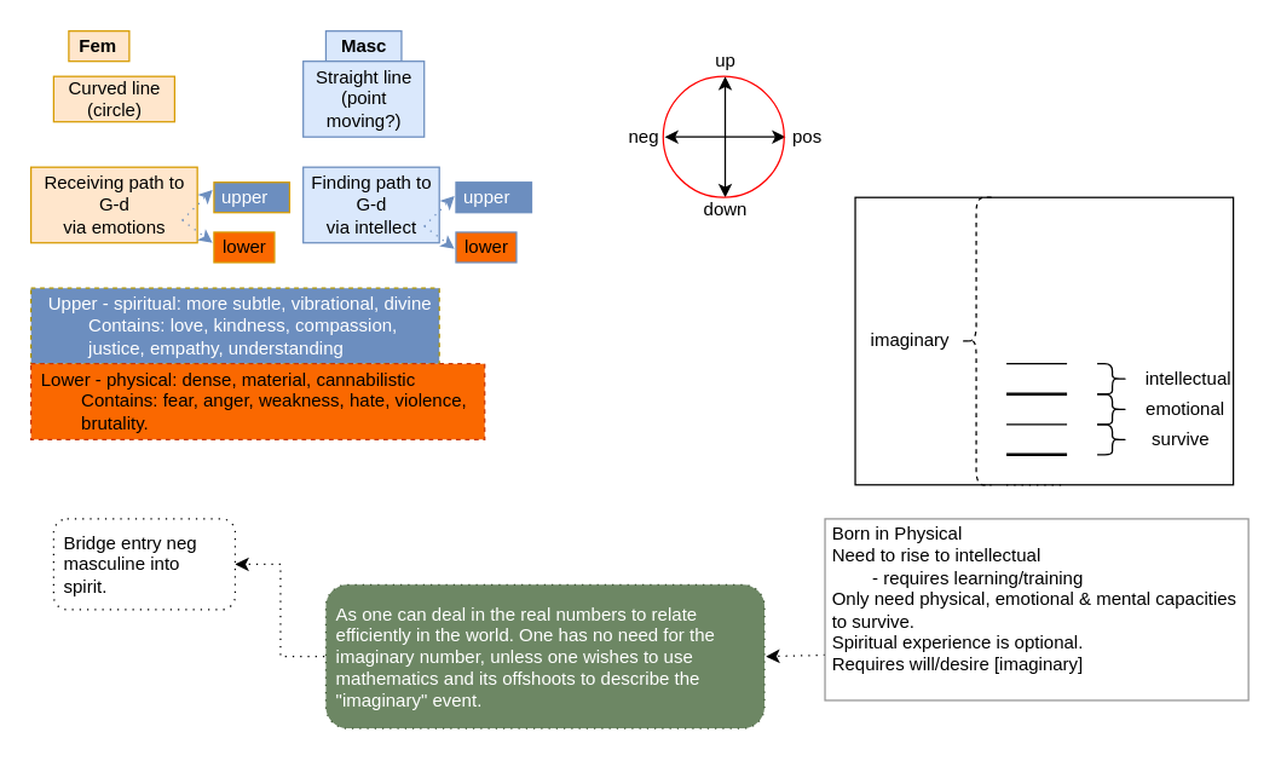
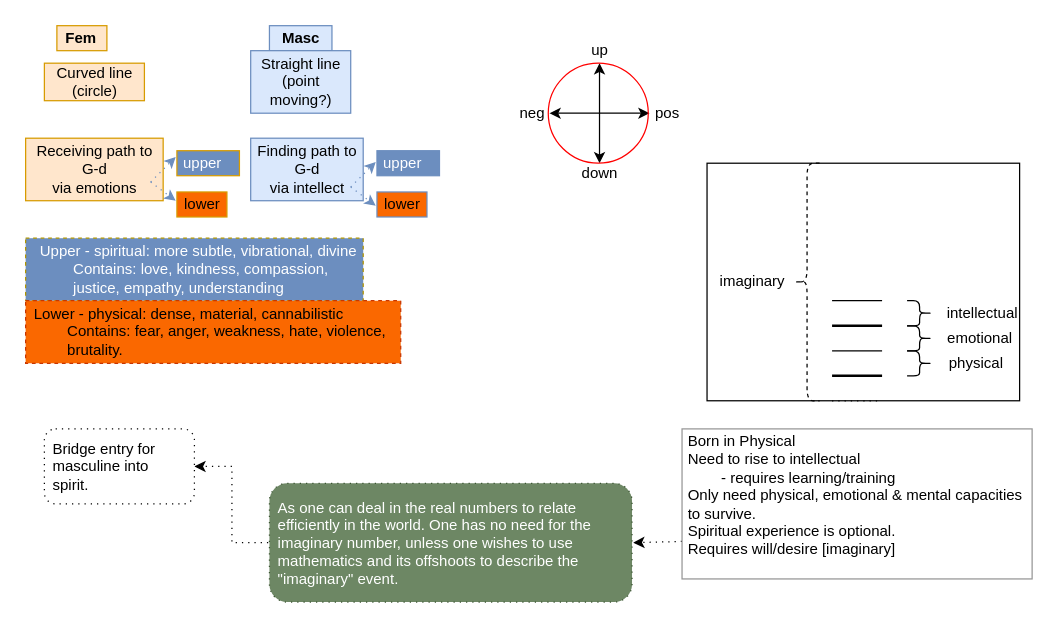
- <mxCell id="24" value="survive" style="text;html=1;align=center;verticalAlign=middle;resizable=0;points=[];autosize=1;" parent="11" vertex="1"><mxGeometry x="185" y="150" width="60" height="20" as="geometry" /></mxCell>
+ <mxCell id="24" value="physical" style="text;html=1;align=center;verticalAlign=middle;resizable=0;points=[];autosize=1;" parent="11" vertex="1"><mxGeometry x="185" y="150" width="60" height="20" as="geometry" /></mxCell>
- <mxCell id="40" value="Bridge entry neg masculine into spirit." style="whiteSpace=wrap;html=1;rounded=1;dashed=1;dashPattern=1 4;align=left;spacingLeft=5;spacingRight=5;" parent="1" vertex="1"><mxGeometry x="35" y="342.5" width="120" height="60" as="geometry" /></mxCell>
+ <mxCell id="40" value="Bridge entry for masculine into spirit." style="whiteSpace=wrap;html=1;rounded=1;dashed=1;dashPattern=1 4;align=left;spacingLeft=5;spacingRight=5;" parent="1" vertex="1"><mxGeometry x="35" y="342.5" width="120" height="60" as="geometry" /></mxCell>
